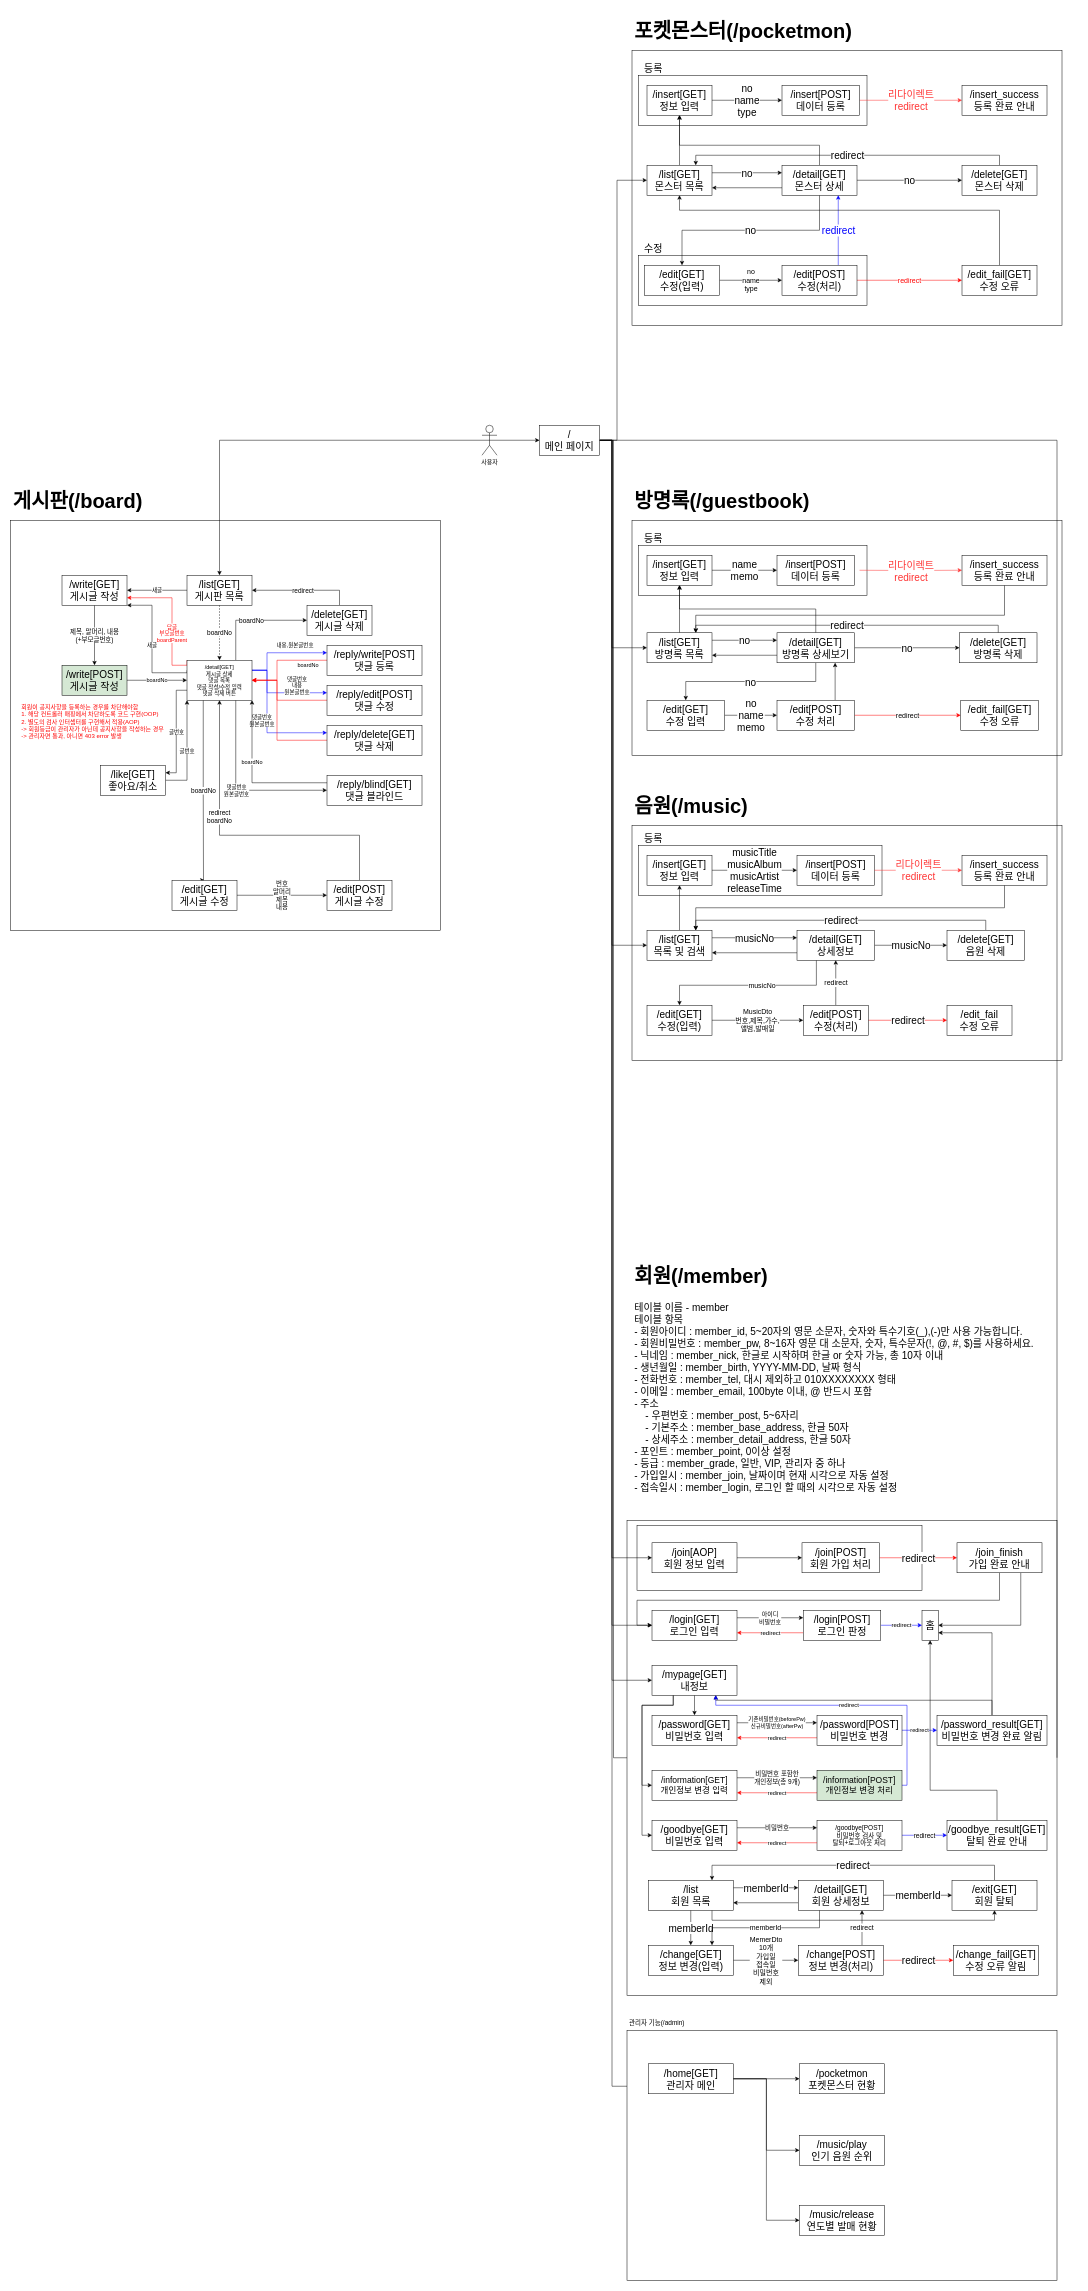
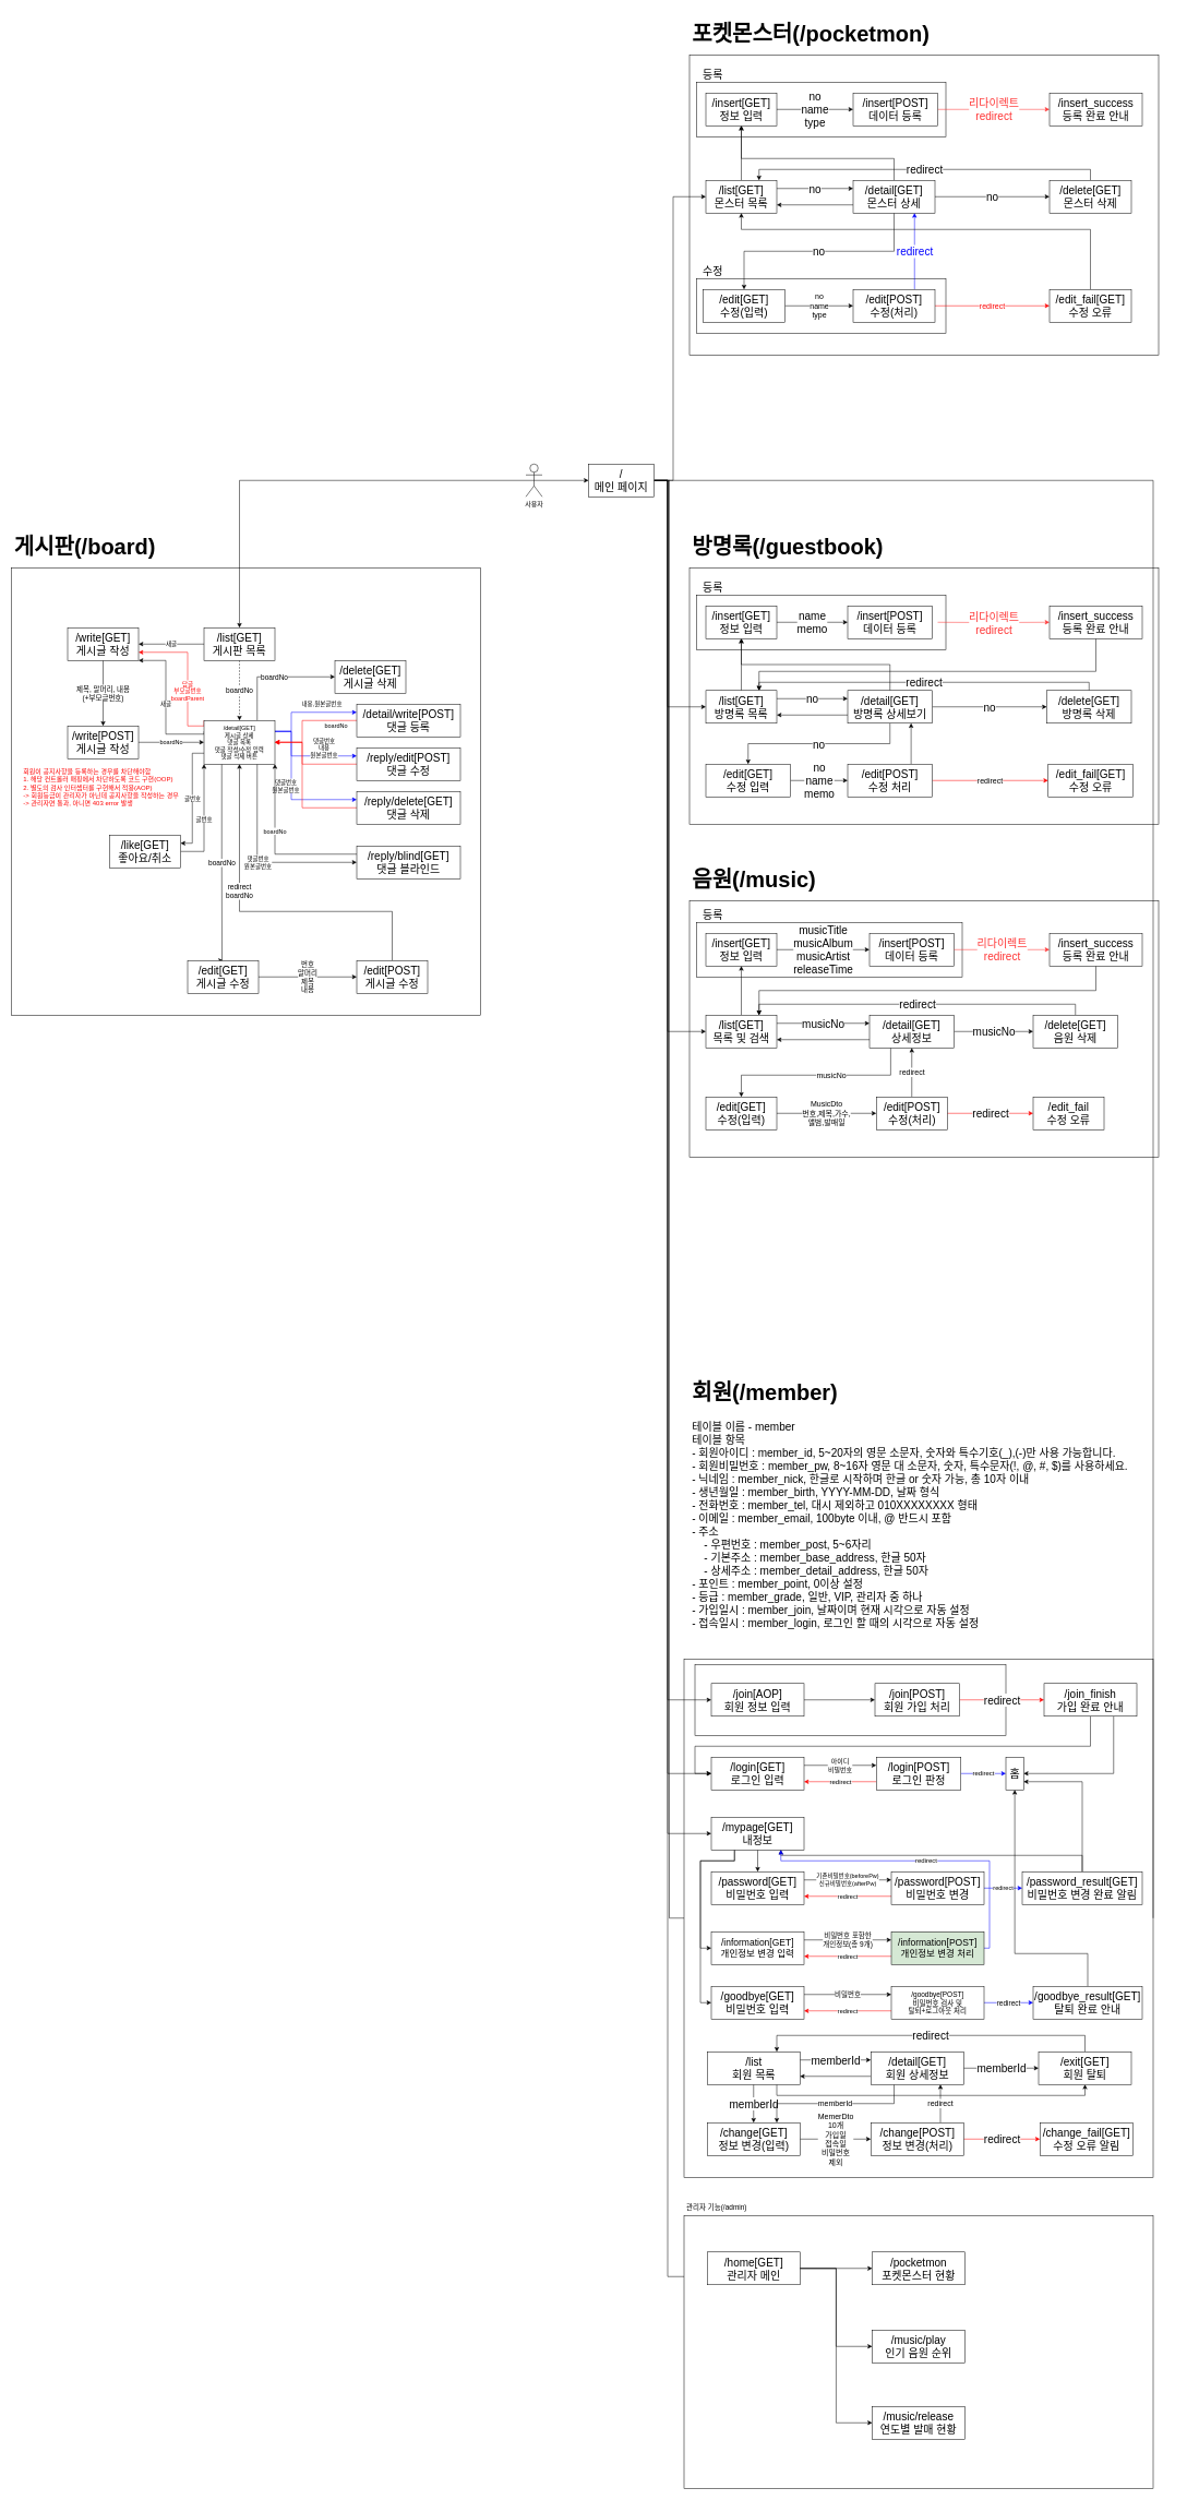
- <mxCell id="177" value="redirect" style="edgeStyle=orthogonalEdgeStyle;rounded=0;orthogonalLoop=1;jettySize=auto;html=1;exitX=0.5;exitY=0;exitDx=0;exitDy=0;entryX=1;entryY=0.5;entryDx=0;entryDy=0;strokeColor=#000000;fontSize=13;" parent="1" source="178" target="162" edge="1"><mxGeometry relative="1" as="geometry" /></mxCell>
- <mxCell id="185" value="/reply/write[POST]&lt;br&gt;댓글 등록" style="rounded=0;whiteSpace=wrap;html=1;fontSize=20;" parent="1" vertex="1"><mxGeometry x="653" y="1290" width="190" height="60" as="geometry" /></mxCell>
+ <mxCell id="185" value="/detail/write[POST]&lt;br&gt;댓글 등록" style="rounded=0;whiteSpace=wrap;html=1;fontSize=20;" parent="1" vertex="1"><mxGeometry x="653" y="1290" width="190" height="60" as="geometry" /></mxCell>
- <mxCell id="176" value="/write[POST]&lt;br&gt;게시글 작성" style="rounded=0;whiteSpace=wrap;html=1;fontSize=20;fillColor=#d5e8d4;" parent="1" vertex="1"><mxGeometry x="123" y="1330" width="130" height="60" as="geometry" /></mxCell>
+ <mxCell id="176" value="/write[POST]&lt;br&gt;게시글 작성" style="rounded=0;whiteSpace=wrap;html=1;fontSize=20;" parent="1" vertex="1"><mxGeometry x="123" y="1330" width="130" height="60" as="geometry" /></mxCell>
